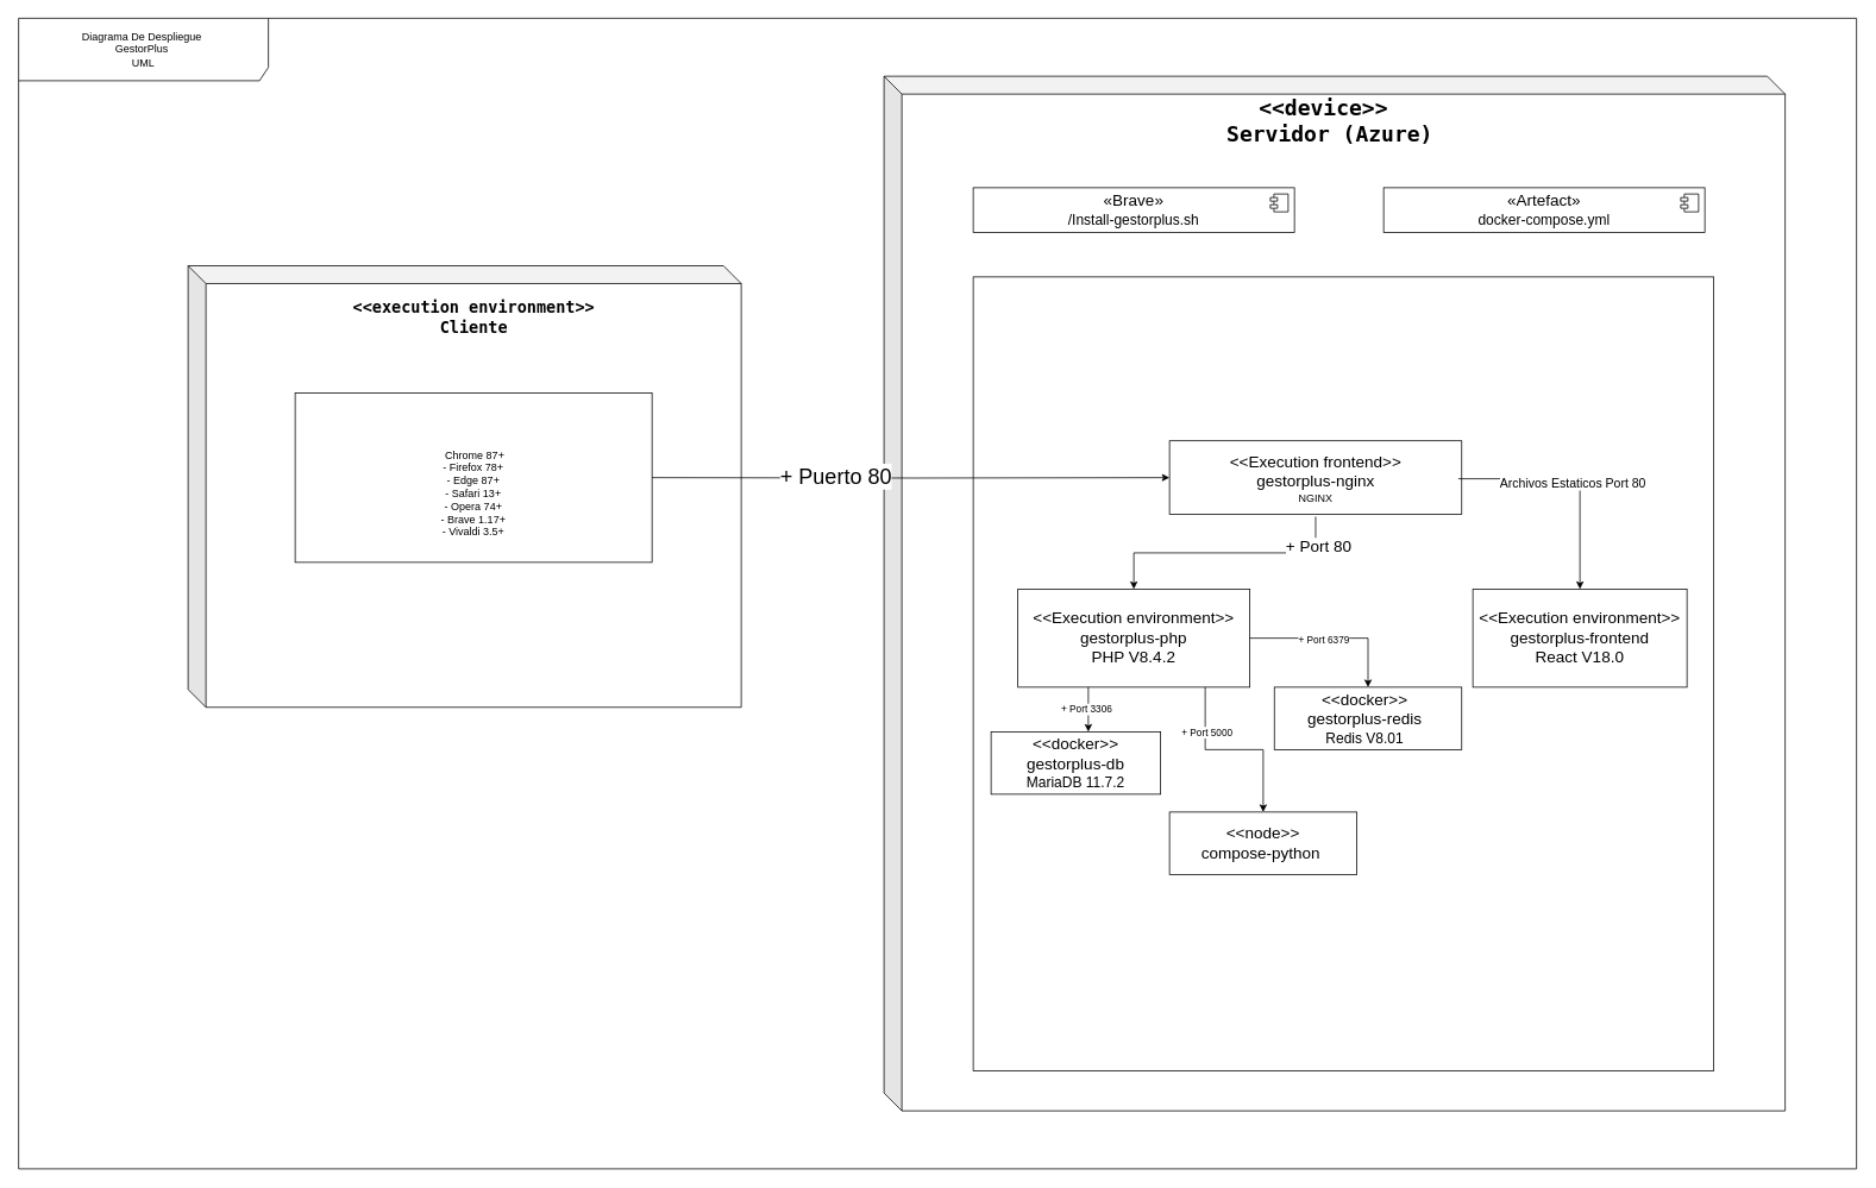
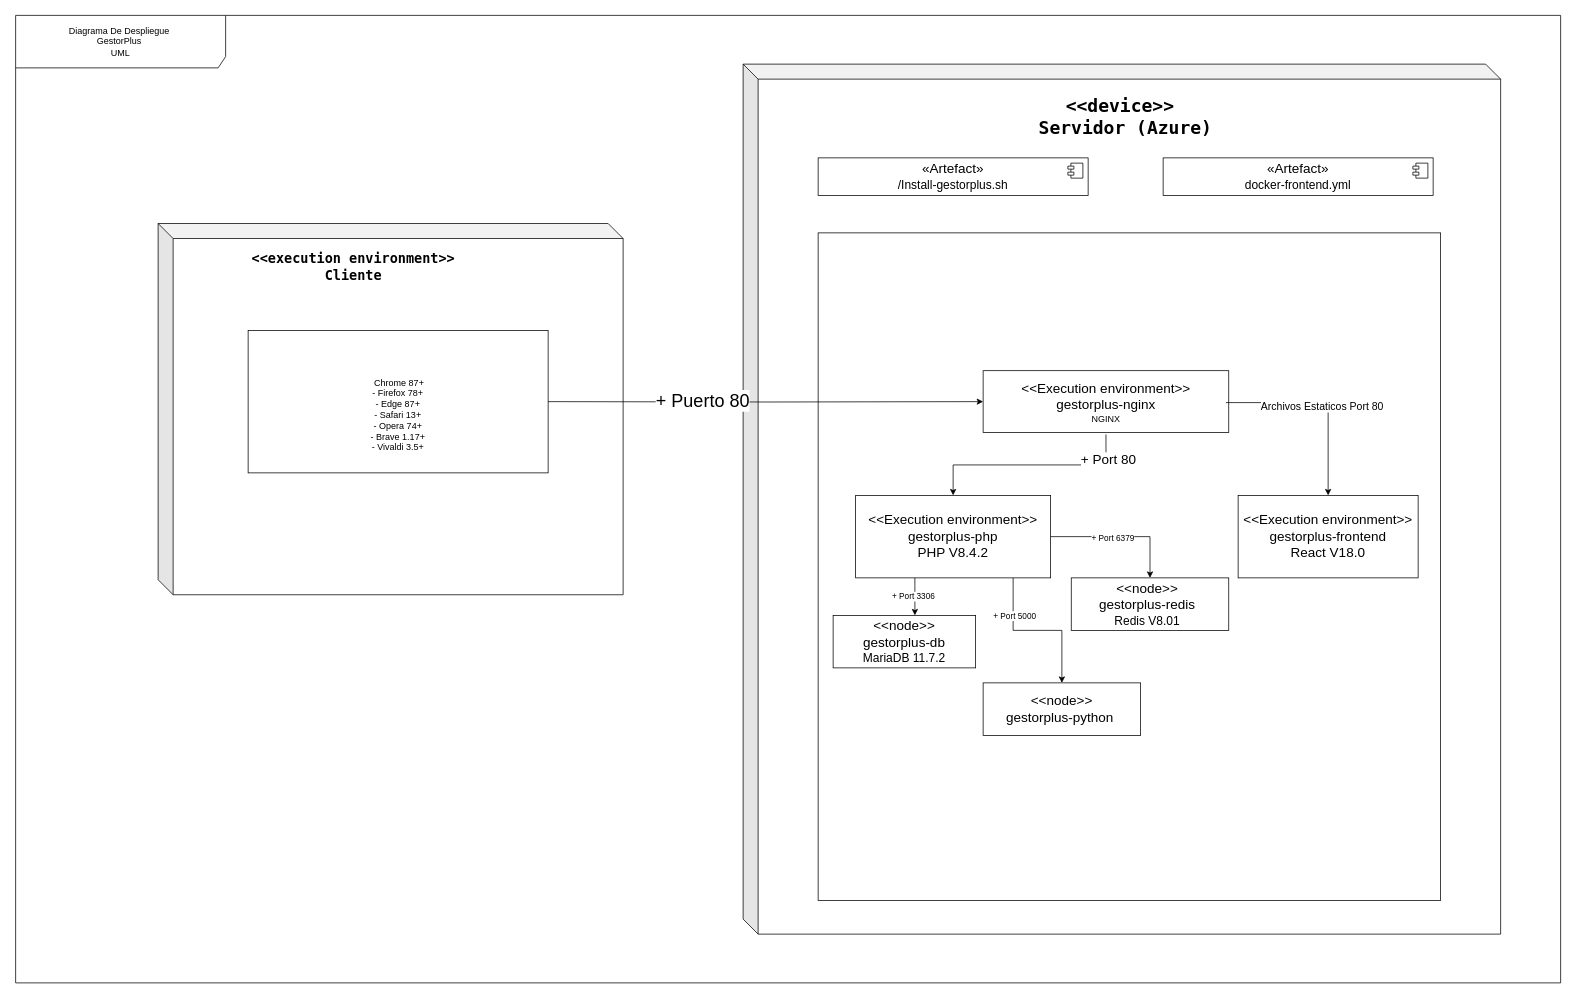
- <mxCell id="4" value="&lt;strong data-end=&quot;345&quot; data-start=&quot;308&quot;&gt;&lt;code data-end=&quot;343&quot; data-start=&quot;310&quot;&gt;&lt;font style=&quot;font-size: 24px;&quot;&gt;&amp;lt;&amp;lt;device&amp;gt;&amp;gt;&amp;nbsp;&lt;/font&gt;&lt;/code&gt;&lt;/strong&gt;&lt;div&gt;&lt;strong data-end=&quot;345&quot; data-start=&quot;308&quot;&gt;&lt;code data-end=&quot;343&quot; data-start=&quot;310&quot;&gt;&lt;font style=&quot;font-size: 24px;&quot;&gt;Servidor (Azure)&lt;/font&gt;&lt;/code&gt;&lt;/strong&gt;&lt;/div&gt;" style="text;html=1;align=center;verticalAlign=middle;whiteSpace=wrap;rounded=0;" parent="1" vertex="1"><mxGeometry x="1260" y="100" width="460" height="70" as="geometry" /></mxCell>
+ <mxCell id="4" value="&lt;strong data-end=&quot;345&quot; data-start=&quot;308&quot;&gt;&lt;code data-end=&quot;343&quot; data-start=&quot;310&quot;&gt;&lt;font style=&quot;font-size: 24px;&quot;&gt;&amp;lt;&amp;lt;device&amp;gt;&amp;gt;&amp;nbsp;&lt;/font&gt;&lt;/code&gt;&lt;/strong&gt;&lt;div&gt;&lt;strong data-end=&quot;345&quot; data-start=&quot;308&quot;&gt;&lt;code data-end=&quot;343&quot; data-start=&quot;310&quot;&gt;&lt;font style=&quot;font-size: 24px;&quot;&gt;Servidor (Azure)&lt;/font&gt;&lt;/code&gt;&lt;/strong&gt;&lt;/div&gt;" style="text;html=1;align=center;verticalAlign=middle;whiteSpace=wrap;rounded=0;" parent="1" vertex="1"><mxGeometry x="1270" y="120" width="460" height="70" as="geometry" /></mxCell>
- <mxCell id="5" value="&lt;div&gt;&lt;font style=&quot;font-size: 18px;&quot;&gt;«Brave»&lt;br&gt;&lt;/font&gt;&lt;/div&gt;&lt;font size=&quot;3&quot;&gt;/Install-gestorplus.sh&lt;/font&gt;" style="html=1;dropTarget=0;whiteSpace=wrap;" parent="1" vertex="1"><mxGeometry x="1090" y="210" width="360" height="50" as="geometry" /></mxCell>
+ <mxCell id="5" value="&lt;div&gt;&lt;font style=&quot;font-size: 18px;&quot;&gt;«Artefact»&lt;br&gt;&lt;/font&gt;&lt;/div&gt;&lt;font size=&quot;3&quot;&gt;/Install-gestorplus.sh&lt;/font&gt;" style="html=1;dropTarget=0;whiteSpace=wrap;" parent="1" vertex="1"><mxGeometry x="1090" y="210" width="360" height="50" as="geometry" /></mxCell>
- <mxCell id="9" value="&lt;div&gt;&lt;font style=&quot;font-size: 18px;&quot;&gt;«Artefact»&lt;br&gt;&lt;/font&gt;&lt;/div&gt;&lt;font size=&quot;3&quot;&gt;docker-compose.yml&lt;/font&gt;" style="html=1;dropTarget=0;whiteSpace=wrap;" parent="1" vertex="1"><mxGeometry x="1550" y="210" width="360" height="50" as="geometry" /></mxCell>
+ <mxCell id="9" value="&lt;div&gt;&lt;font style=&quot;font-size: 18px;&quot;&gt;«Artefact»&lt;br&gt;&lt;/font&gt;&lt;/div&gt;&lt;font size=&quot;3&quot;&gt;docker-frontend.yml&lt;/font&gt;" style="html=1;dropTarget=0;whiteSpace=wrap;" parent="1" vertex="1"><mxGeometry x="1550" y="210" width="360" height="50" as="geometry" /></mxCell>
- <mxCell id="8" value="&lt;strong data-end=&quot;852&quot; data-start=&quot;814&quot;&gt;&lt;code data-end=&quot;850&quot; data-start=&quot;816&quot;&gt;&lt;font style=&quot;font-size: 18px;&quot;&gt;&amp;lt;&amp;lt;execution environment&amp;gt;&amp;gt; Cliente&lt;/font&gt;&lt;/code&gt;&lt;/strong&gt;" style="text;html=1;align=center;verticalAlign=middle;whiteSpace=wrap;rounded=0;" parent="1" vertex="1"><mxGeometry x="362.5" y="340" width="335" height="30" as="geometry" /></mxCell>
+ <mxCell id="8" value="&lt;strong data-end=&quot;852&quot; data-start=&quot;814&quot;&gt;&lt;code data-end=&quot;850&quot; data-start=&quot;816&quot;&gt;&lt;font style=&quot;font-size: 18px;&quot;&gt;&amp;lt;&amp;lt;execution environment&amp;gt;&amp;gt; Cliente&lt;/font&gt;&lt;/code&gt;&lt;/strong&gt;" style="text;html=1;align=center;verticalAlign=middle;whiteSpace=wrap;rounded=0;" parent="1" vertex="1"><mxGeometry x="302.5" y="340" width="335" height="30" as="geometry" /></mxCell>
- <mxCell id="21" value="&lt;font style=&quot;font-size: 18px;&quot;&gt;&amp;lt;&amp;lt;Execution frontend&amp;gt;&amp;gt;&lt;br&gt;gestorplus-nginx&lt;/font&gt;&lt;div&gt;NGINX&lt;/div&gt;" style="text;html=1;align=center;verticalAlign=middle;whiteSpace=wrap;rounded=0;" parent="1" vertex="1"><mxGeometry x="1313.75" y="493.75" width="320" height="85" as="geometry" /></mxCell>
+ <mxCell id="21" value="&lt;font style=&quot;font-size: 18px;&quot;&gt;&amp;lt;&amp;lt;Execution environment&amp;gt;&amp;gt;&lt;br&gt;gestorplus-nginx&lt;/font&gt;&lt;div&gt;NGINX&lt;/div&gt;" style="text;html=1;align=center;verticalAlign=middle;whiteSpace=wrap;rounded=0;" parent="1" vertex="1"><mxGeometry x="1313.75" y="493.75" width="320" height="85" as="geometry" /></mxCell>
- <mxCell id="35" value="&lt;font style=&quot;font-size: 18px;&quot;&gt;&amp;lt;&amp;lt;docker&amp;gt;&amp;gt;&lt;br&gt;gestorplus-redis&lt;/font&gt;&lt;div&gt;&lt;font size=&quot;3&quot;&gt;Redis V8.01&lt;/font&gt;&lt;/div&gt;" style="text;html=1;align=center;verticalAlign=middle;whiteSpace=wrap;rounded=0;" parent="1" vertex="1"><mxGeometry x="1423.75" y="770" width="210" height="70" as="geometry" /></mxCell>
+ <mxCell id="35" value="&lt;font style=&quot;font-size: 18px;&quot;&gt;&amp;lt;&amp;lt;node&amp;gt;&amp;gt;&lt;br&gt;gestorplus-redis&lt;/font&gt;&lt;div&gt;&lt;font size=&quot;3&quot;&gt;Redis V8.01&lt;/font&gt;&lt;/div&gt;" style="text;html=1;align=center;verticalAlign=middle;whiteSpace=wrap;rounded=0;" parent="1" vertex="1"><mxGeometry x="1423.75" y="770" width="210" height="70" as="geometry" /></mxCell>
- <mxCell id="34" value="&lt;font style=&quot;font-size: 18px;&quot;&gt;&amp;lt;&amp;lt;docker&amp;gt;&amp;gt;&lt;br&gt;gestorplus-db&lt;/font&gt;&lt;div&gt;&lt;font size=&quot;3&quot;&gt;MariaDB 11.7.2&lt;/font&gt;&lt;/div&gt;" style="text;html=1;align=center;verticalAlign=middle;whiteSpace=wrap;rounded=0;" parent="1" vertex="1"><mxGeometry x="1111.88" y="820" width="186.25" height="70" as="geometry" /></mxCell>
+ <mxCell id="34" value="&lt;font style=&quot;font-size: 18px;&quot;&gt;&amp;lt;&amp;lt;node&amp;gt;&amp;gt;&lt;br&gt;gestorplus-db&lt;/font&gt;&lt;div&gt;&lt;font size=&quot;3&quot;&gt;MariaDB 11.7.2&lt;/font&gt;&lt;/div&gt;" style="text;html=1;align=center;verticalAlign=middle;whiteSpace=wrap;rounded=0;" parent="1" vertex="1"><mxGeometry x="1111.88" y="820" width="186.25" height="70" as="geometry" /></mxCell>
- <mxCell id="38" value="&lt;font style=&quot;font-size: 18px;&quot;&gt;&amp;lt;&amp;lt;node&amp;gt;&amp;gt;&lt;br&gt;&lt;/font&gt;&lt;div&gt;&lt;span style=&quot;font-size: 18px;&quot;&gt;compose-python&amp;nbsp;&lt;/span&gt;&lt;/div&gt;" style="text;html=1;align=center;verticalAlign=middle;whiteSpace=wrap;rounded=0;" parent="1" vertex="1"><mxGeometry x="1310" y="910" width="210" height="70" as="geometry" /></mxCell>
+ <mxCell id="38" value="&lt;font style=&quot;font-size: 18px;&quot;&gt;&amp;lt;&amp;lt;node&amp;gt;&amp;gt;&lt;br&gt;&lt;/font&gt;&lt;div&gt;&lt;span style=&quot;font-size: 18px;&quot;&gt;gestorplus-python&amp;nbsp;&lt;/span&gt;&lt;/div&gt;" style="text;html=1;align=center;verticalAlign=middle;whiteSpace=wrap;rounded=0;" parent="1" vertex="1"><mxGeometry x="1310" y="910" width="210" height="70" as="geometry" /></mxCell>
